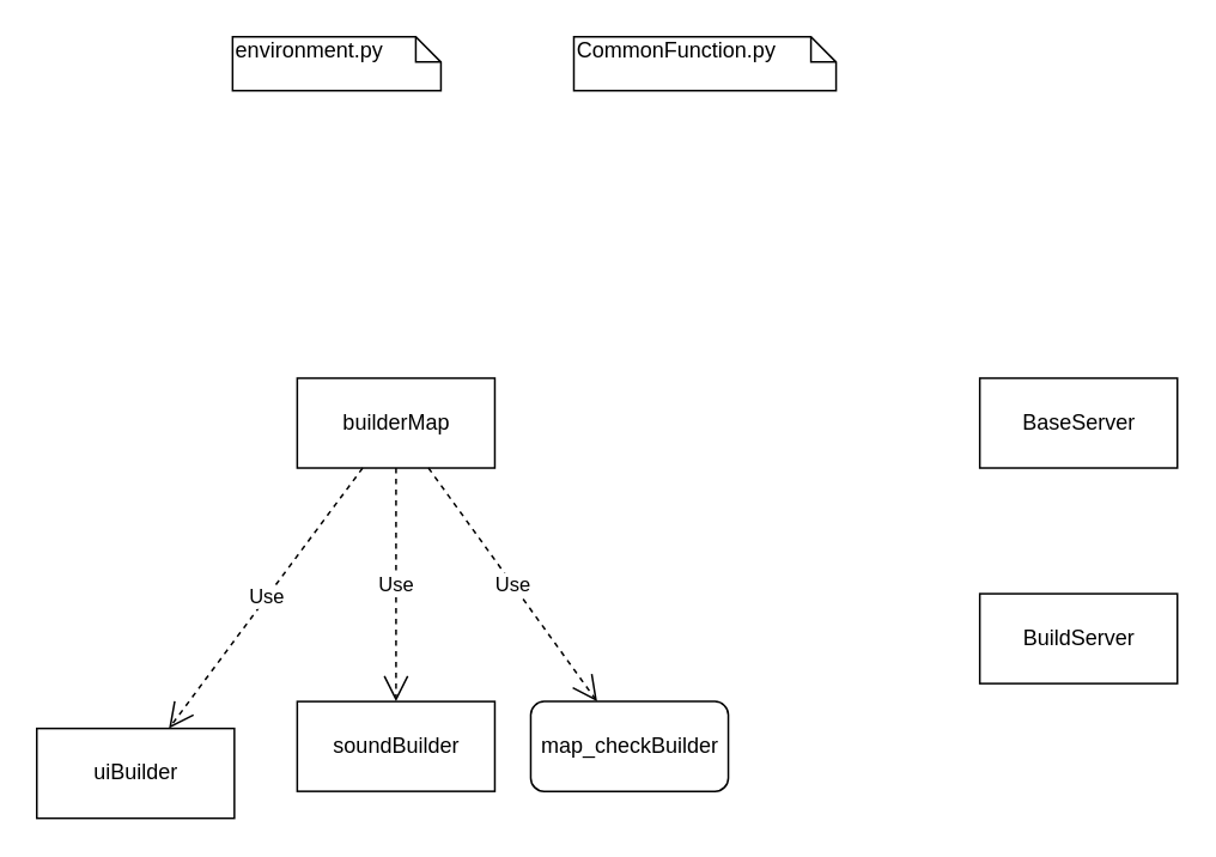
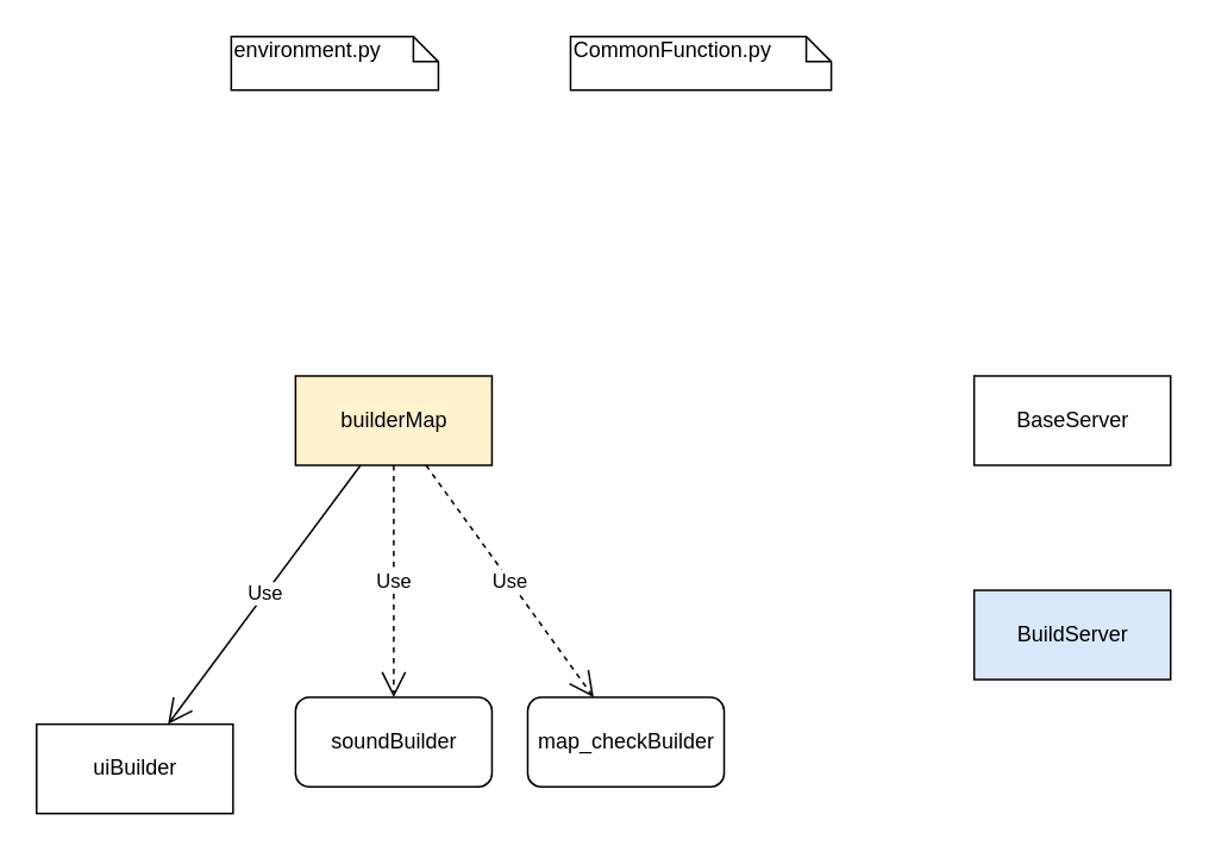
- <mxCell id="4" value="builderMap" style="html=1;" vertex="1" parent="1"><mxGeometry x="165" y="210" width="110" height="50" as="geometry" /></mxCell>
+ <mxCell id="4" value="builderMap" style="html=1;fillColor=#fff2cc;" vertex="1" parent="1"><mxGeometry x="165" y="210" width="110" height="50" as="geometry" /></mxCell>
- <mxCell id="3" value="BuildServer" style="html=1;" vertex="1" parent="1"><mxGeometry x="545" y="330" width="110" height="50" as="geometry" /></mxCell>
+ <mxCell id="3" value="BuildServer" style="html=1;fillColor=#dae8fc;" vertex="1" parent="1"><mxGeometry x="545" y="330" width="110" height="50" as="geometry" /></mxCell>
- <mxCell id="5" value="Use" style="endArrow=open;endSize=12;dashed=1;html=1;" edge="1" parent="1" source="4" target="6"><mxGeometry width="160" relative="1" as="geometry"><mxPoint x="385" y="220" as="sourcePoint" /><mxPoint x="165" y="370" as="targetPoint" /></mxGeometry></mxCell>
+ <mxCell id="5" value="Use" style="endArrow=open;endSize=12;dashed=0;html=1;" edge="1" parent="1" source="4" target="6"><mxGeometry width="160" relative="1" as="geometry"><mxPoint x="385" y="220" as="sourcePoint" /><mxPoint x="165" y="370" as="targetPoint" /></mxGeometry></mxCell>
- <mxCell id="7" value="soundBuilder" style="html=1;" vertex="1" parent="1"><mxGeometry x="165" y="390" width="110" height="50" as="geometry" /></mxCell>
+ <mxCell id="7" value="soundBuilder" style="html=1;rounded=1;" vertex="1" parent="1"><mxGeometry x="165" y="390" width="110" height="50" as="geometry" /></mxCell>
